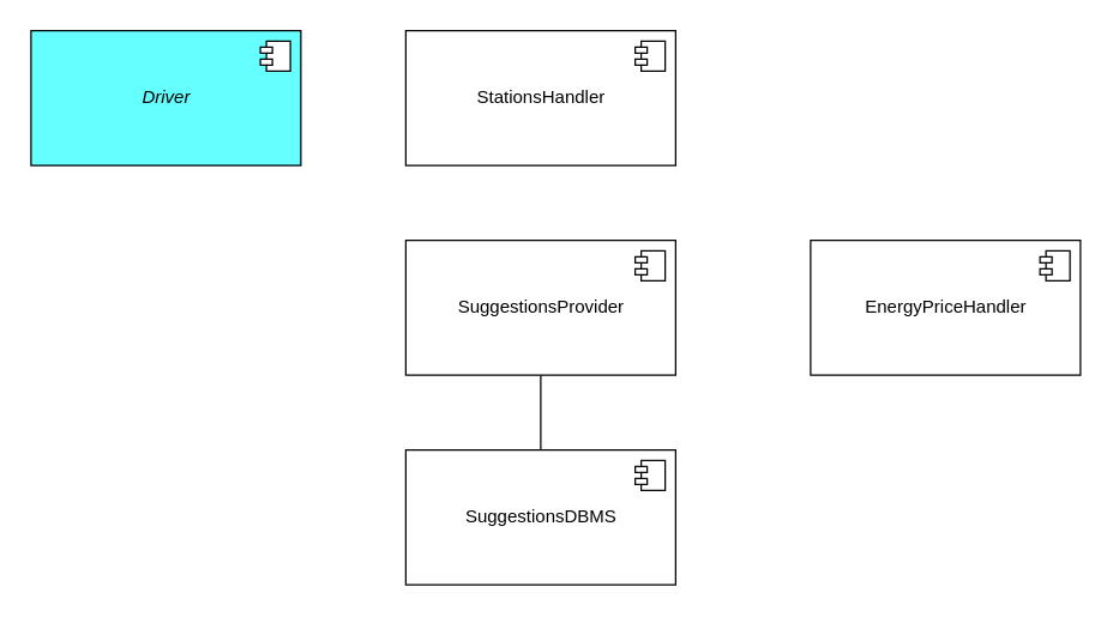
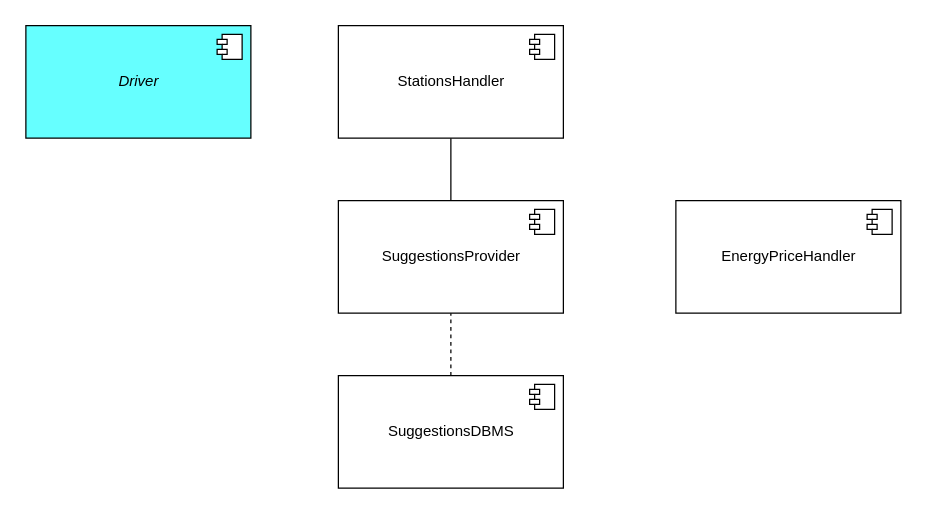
+ <mxCell id="5" style="edgeStyle=orthogonalEdgeStyle;rounded=0;orthogonalLoop=1;jettySize=auto;html=1;entryX=0.5;entryY=1;entryDx=0;entryDy=0;endArrow=none;endFill=0;" edge="1" parent="1" source="6" target="12"><mxGeometry relative="1" as="geometry" /></mxCell>
- <mxCell id="2" value="" style="edgeStyle=orthogonalEdgeStyle;rounded=0;orthogonalLoop=1;jettySize=auto;html=1;endArrow=none;endFill=0;" edge="1" parent="1" source="3" target="6"><mxGeometry relative="1" as="geometry" /></mxCell>
+ <mxCell id="2" value="" style="edgeStyle=orthogonalEdgeStyle;rounded=0;orthogonalLoop=1;jettySize=auto;html=1;endArrow=none;endFill=0;dashed=1;" edge="1" parent="1" source="3" target="6"><mxGeometry relative="1" as="geometry" /></mxCell>
